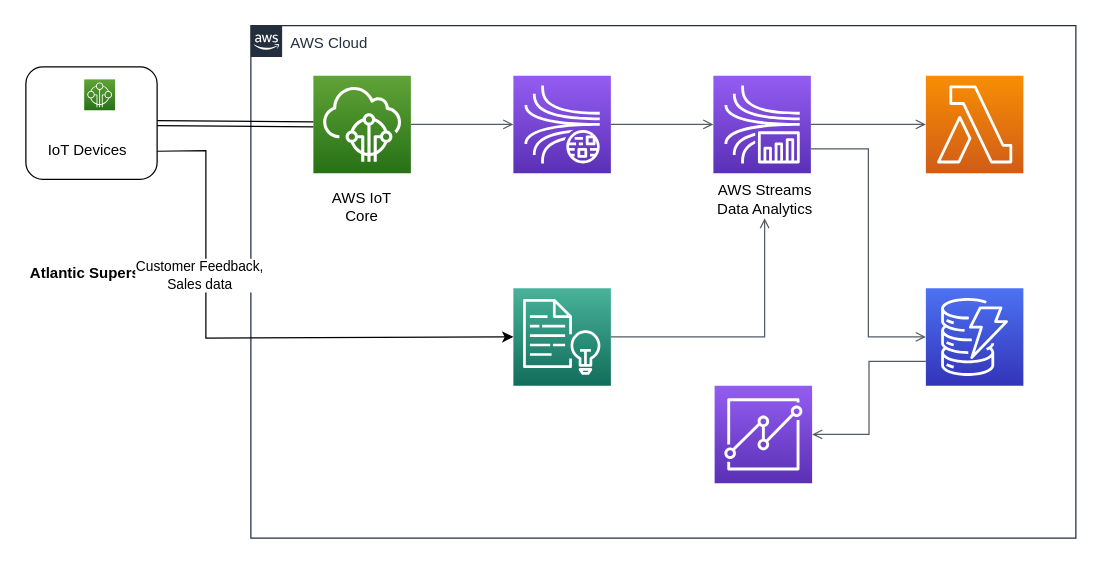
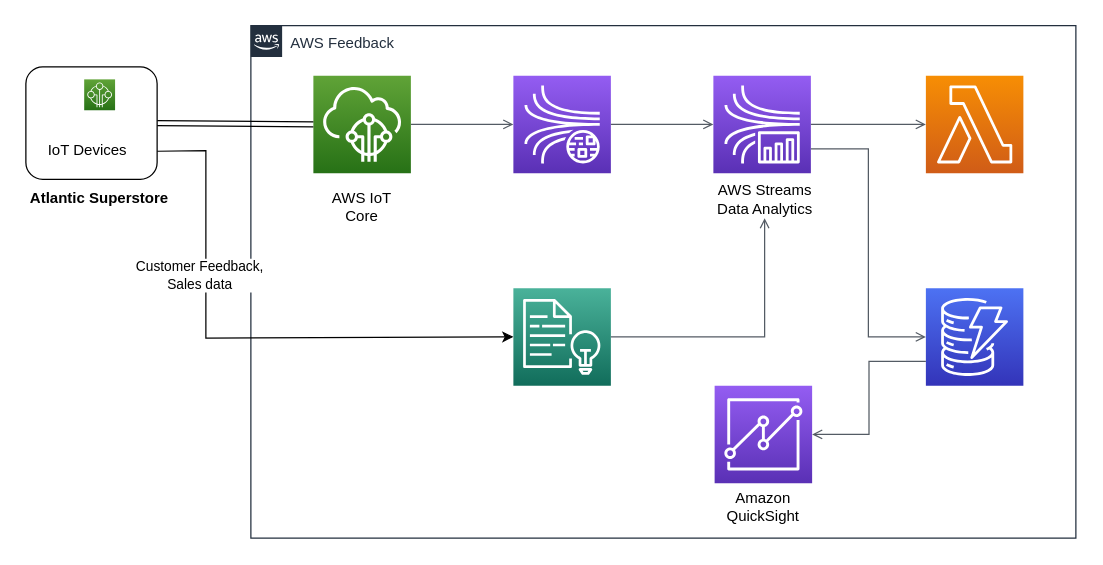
- <mxCell id="2" value="AWS Cloud" style="points=[[0,0],[0.25,0],[0.5,0],[0.75,0],[1,0],[1,0.25],[1,0.5],[1,0.75],[1,1],[0.75,1],[0.5,1],[0.25,1],[0,1],[0,0.75],[0,0.5],[0,0.25]];outlineConnect=0;gradientColor=none;html=1;whiteSpace=wrap;fontSize=12;fontStyle=0;shape=mxgraph.aws4.group;grIcon=mxgraph.aws4.group_aws_cloud_alt;strokeColor=#232F3E;fillColor=none;verticalAlign=top;align=left;spacingLeft=30;fontColor=#232F3E;dashed=0;labelBackgroundColor=#ffffff;container=1;pointerEvents=0;collapsible=0;recursiveResize=0;" parent="1" vertex="1"><mxGeometry x="200" y="20" width="660" height="410" as="geometry" /></mxCell>
+ <mxCell id="2" value="AWS Feedback" style="points=[[0,0],[0.25,0],[0.5,0],[0.75,0],[1,0],[1,0.25],[1,0.5],[1,0.75],[1,1],[0.75,1],[0.5,1],[0.25,1],[0,1],[0,0.75],[0,0.5],[0,0.25]];outlineConnect=0;gradientColor=none;html=1;whiteSpace=wrap;fontSize=12;fontStyle=0;shape=mxgraph.aws4.group;grIcon=mxgraph.aws4.group_aws_cloud_alt;strokeColor=#232F3E;fillColor=none;verticalAlign=top;align=left;spacingLeft=30;fontColor=#232F3E;dashed=0;labelBackgroundColor=#ffffff;container=1;pointerEvents=0;collapsible=0;recursiveResize=0;" parent="1" vertex="1"><mxGeometry x="200" y="20" width="660" height="410" as="geometry" /></mxCell>
- <mxCell id="23" value="Atlantic Superstore" style="text;html=1;strokeColor=none;fillColor=none;align=center;verticalAlign=middle;whiteSpace=wrap;rounded=0;fontStyle=1" vertex="1" parent="1"><mxGeometry x="20" y="203" width="118" height="30" as="geometry" /></mxCell>
+ <mxCell id="23" value="Atlantic Superstore" style="text;html=1;strokeColor=none;fillColor=none;align=center;verticalAlign=middle;whiteSpace=wrap;rounded=0;fontStyle=1" vertex="1" parent="1"><mxGeometry x="20" y="143" width="118" height="30" as="geometry" /></mxCell>
+ <mxCell id="20" value="Amazon QuickSight" style="text;html=1;strokeColor=none;fillColor=none;align=center;verticalAlign=middle;whiteSpace=wrap;rounded=0;" vertex="1" parent="2"><mxGeometry x="380" y="370" width="60" height="30" as="geometry" /></mxCell>
